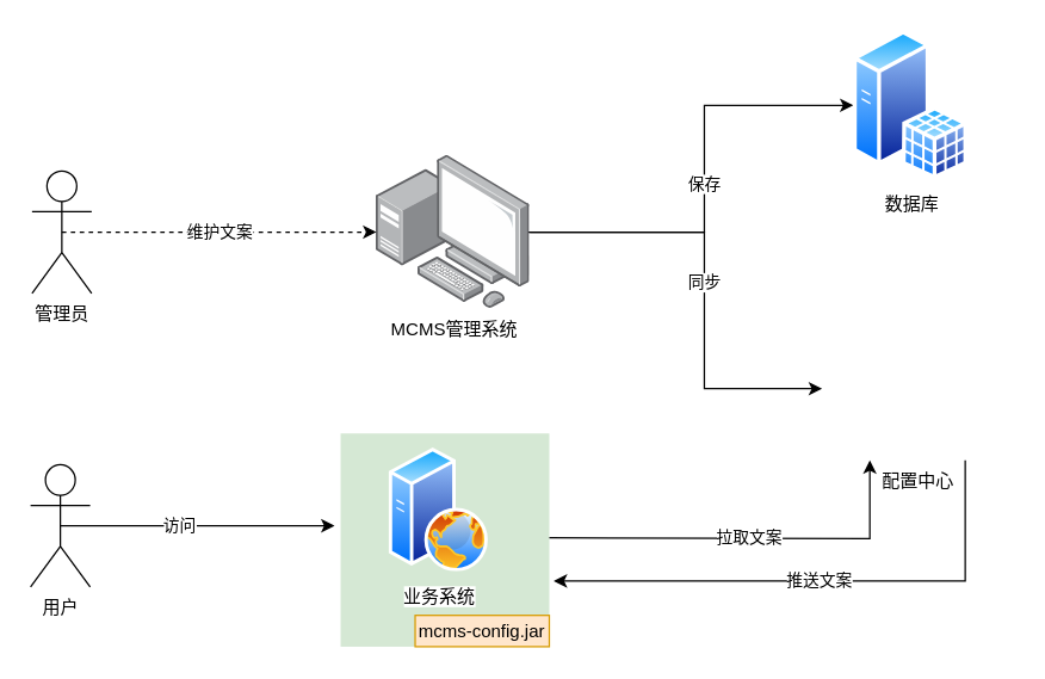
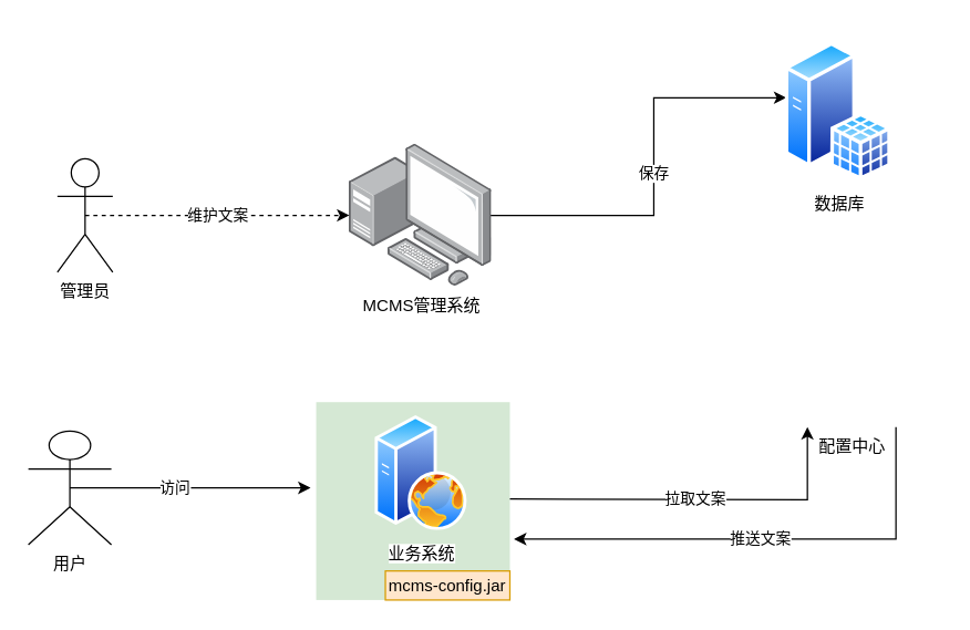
- <mxCell id="14" value="数据库" style="aspect=fixed;perimeter=ellipsePerimeter;html=1;align=center;shadow=0;dashed=0;spacingTop=3;image;image=img/lib/active_directory/sql_server.svg;" parent="1" vertex="1"><mxGeometry x="572" y="20" width="77" height="100" as="geometry" /></mxCell>
+ <mxCell id="14" value="数据库" style="aspect=fixed;perimeter=ellipsePerimeter;html=1;align=center;shadow=0;dashed=0;spacingTop=3;image;image=img/lib/active_directory/sql_server.svg;" parent="1" vertex="1"><mxGeometry x="567" y="30" width="77" height="100" as="geometry" /></mxCell>
- <mxCell id="13" value="管理员" style="shape=umlActor;verticalLabelPosition=bottom;labelBackgroundColor=#ffffff;verticalAlign=top;html=1;outlineConnect=0;" parent="1" vertex="1"><mxGeometry x="21" y="114" width="40" height="82" as="geometry" /></mxCell>
+ <mxCell id="13" value="管理员" style="shape=umlActor;verticalLabelPosition=bottom;labelBackgroundColor=#ffffff;verticalAlign=top;html=1;outlineConnect=0;" parent="1" vertex="1"><mxGeometry x="41" y="114" width="40" height="82" as="geometry" /></mxCell>
- <mxCell id="3" value="同步" style="edgeStyle=orthogonalEdgeStyle;rounded=0;orthogonalLoop=1;jettySize=auto;html=1;" parent="1" source="9" target="16" edge="1"><mxGeometry relative="1" as="geometry"><Array as="points"><mxPoint x="304" y="155" /><mxPoint x="472" y="155" /><mxPoint x="472" y="260" /></Array></mxGeometry></mxCell>
- <mxCell id="10" value="业务系统" style="aspect=fixed;perimeter=ellipsePerimeter;html=1;align=center;shadow=0;dashed=0;spacingTop=3;image;image=img/lib/active_directory/web_server.svg;" parent="1" vertex="1"><mxGeometry x="258" y="300" width="72" height="83" as="geometry" /></mxCell>
+ <mxCell id="10" value="业务系统" style="aspect=fixed;perimeter=ellipsePerimeter;html=1;align=center;shadow=0;dashed=0;spacingTop=3;image;image=img/lib/active_directory/web_server.svg;" parent="1" vertex="1"><mxGeometry x="268" y="300" width="72" height="83" as="geometry" /></mxCell>
- <mxCell id="7" value="用户" style="shape=umlActor;verticalLabelPosition=bottom;labelBackgroundColor=#ffffff;verticalAlign=top;html=1;outlineConnect=0;" parent="1" vertex="1"><mxGeometry x="20" y="311" width="40" height="82" as="geometry" /></mxCell>
+ <mxCell id="7" value="用户" style="shape=umlActor;verticalLabelPosition=bottom;labelBackgroundColor=#ffffff;verticalAlign=top;html=1;outlineConnect=0;" parent="1" vertex="1"><mxGeometry x="20" y="311" width="60" height="82" as="geometry" /></mxCell>
